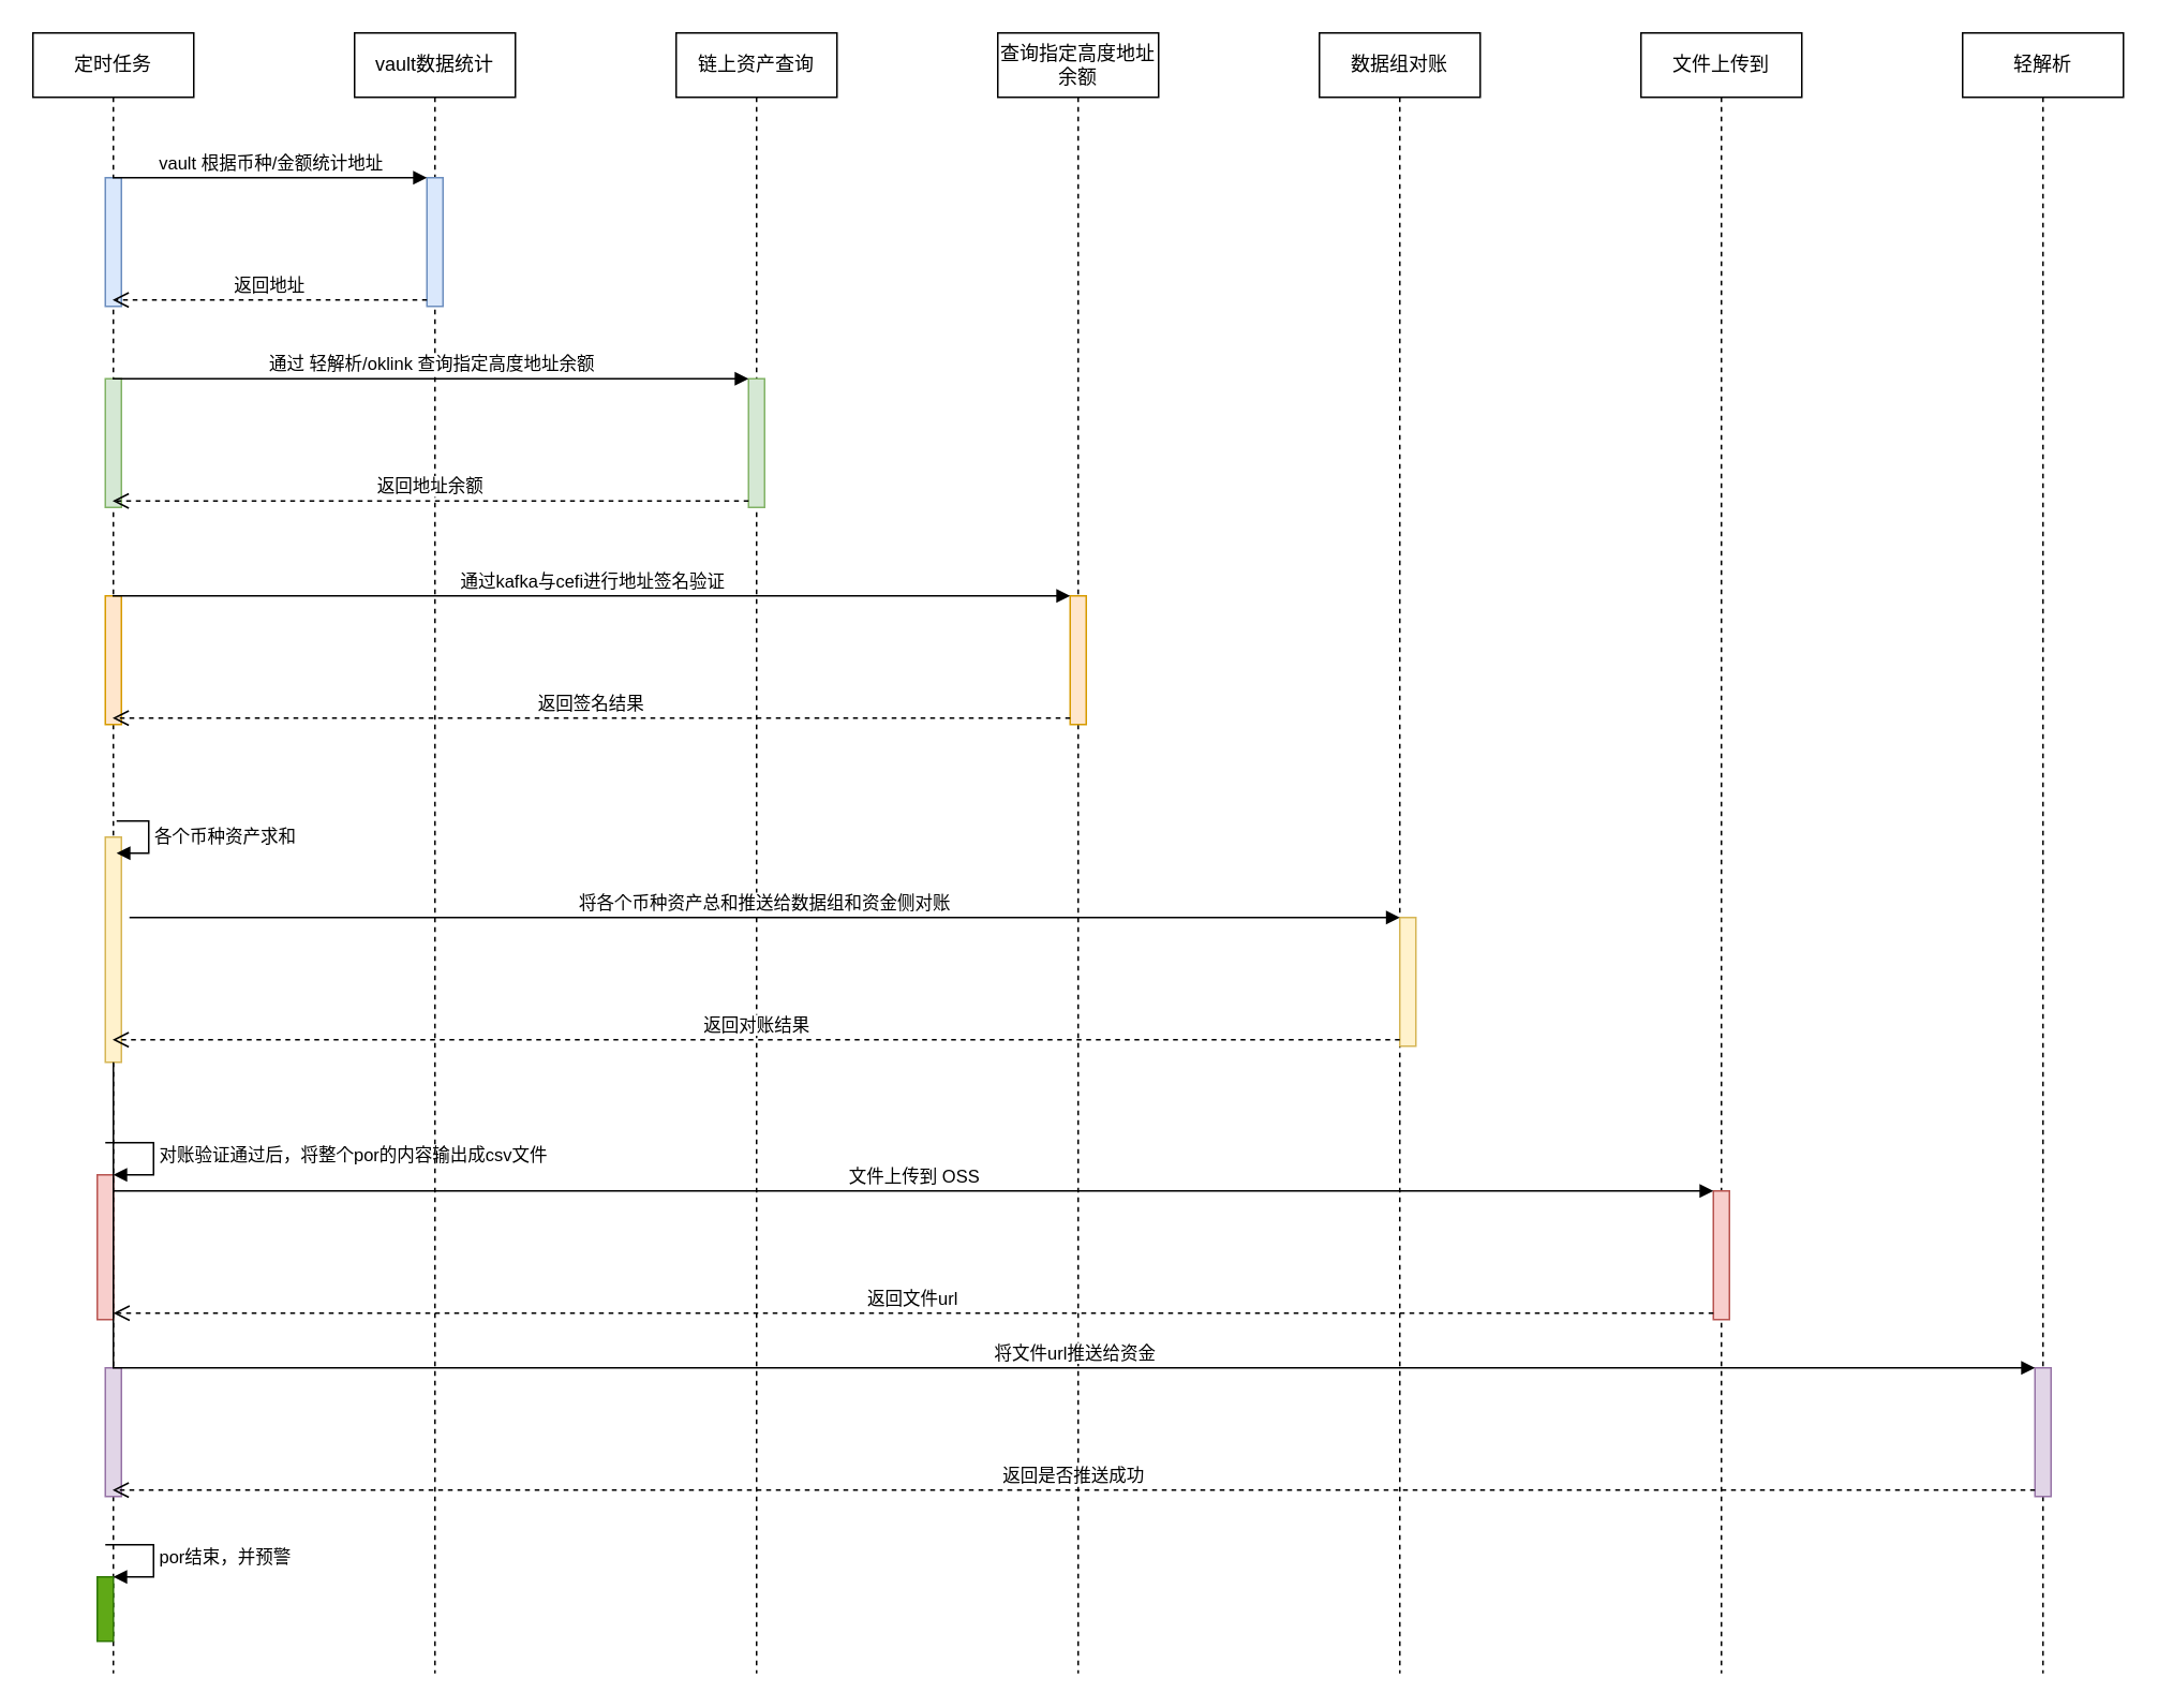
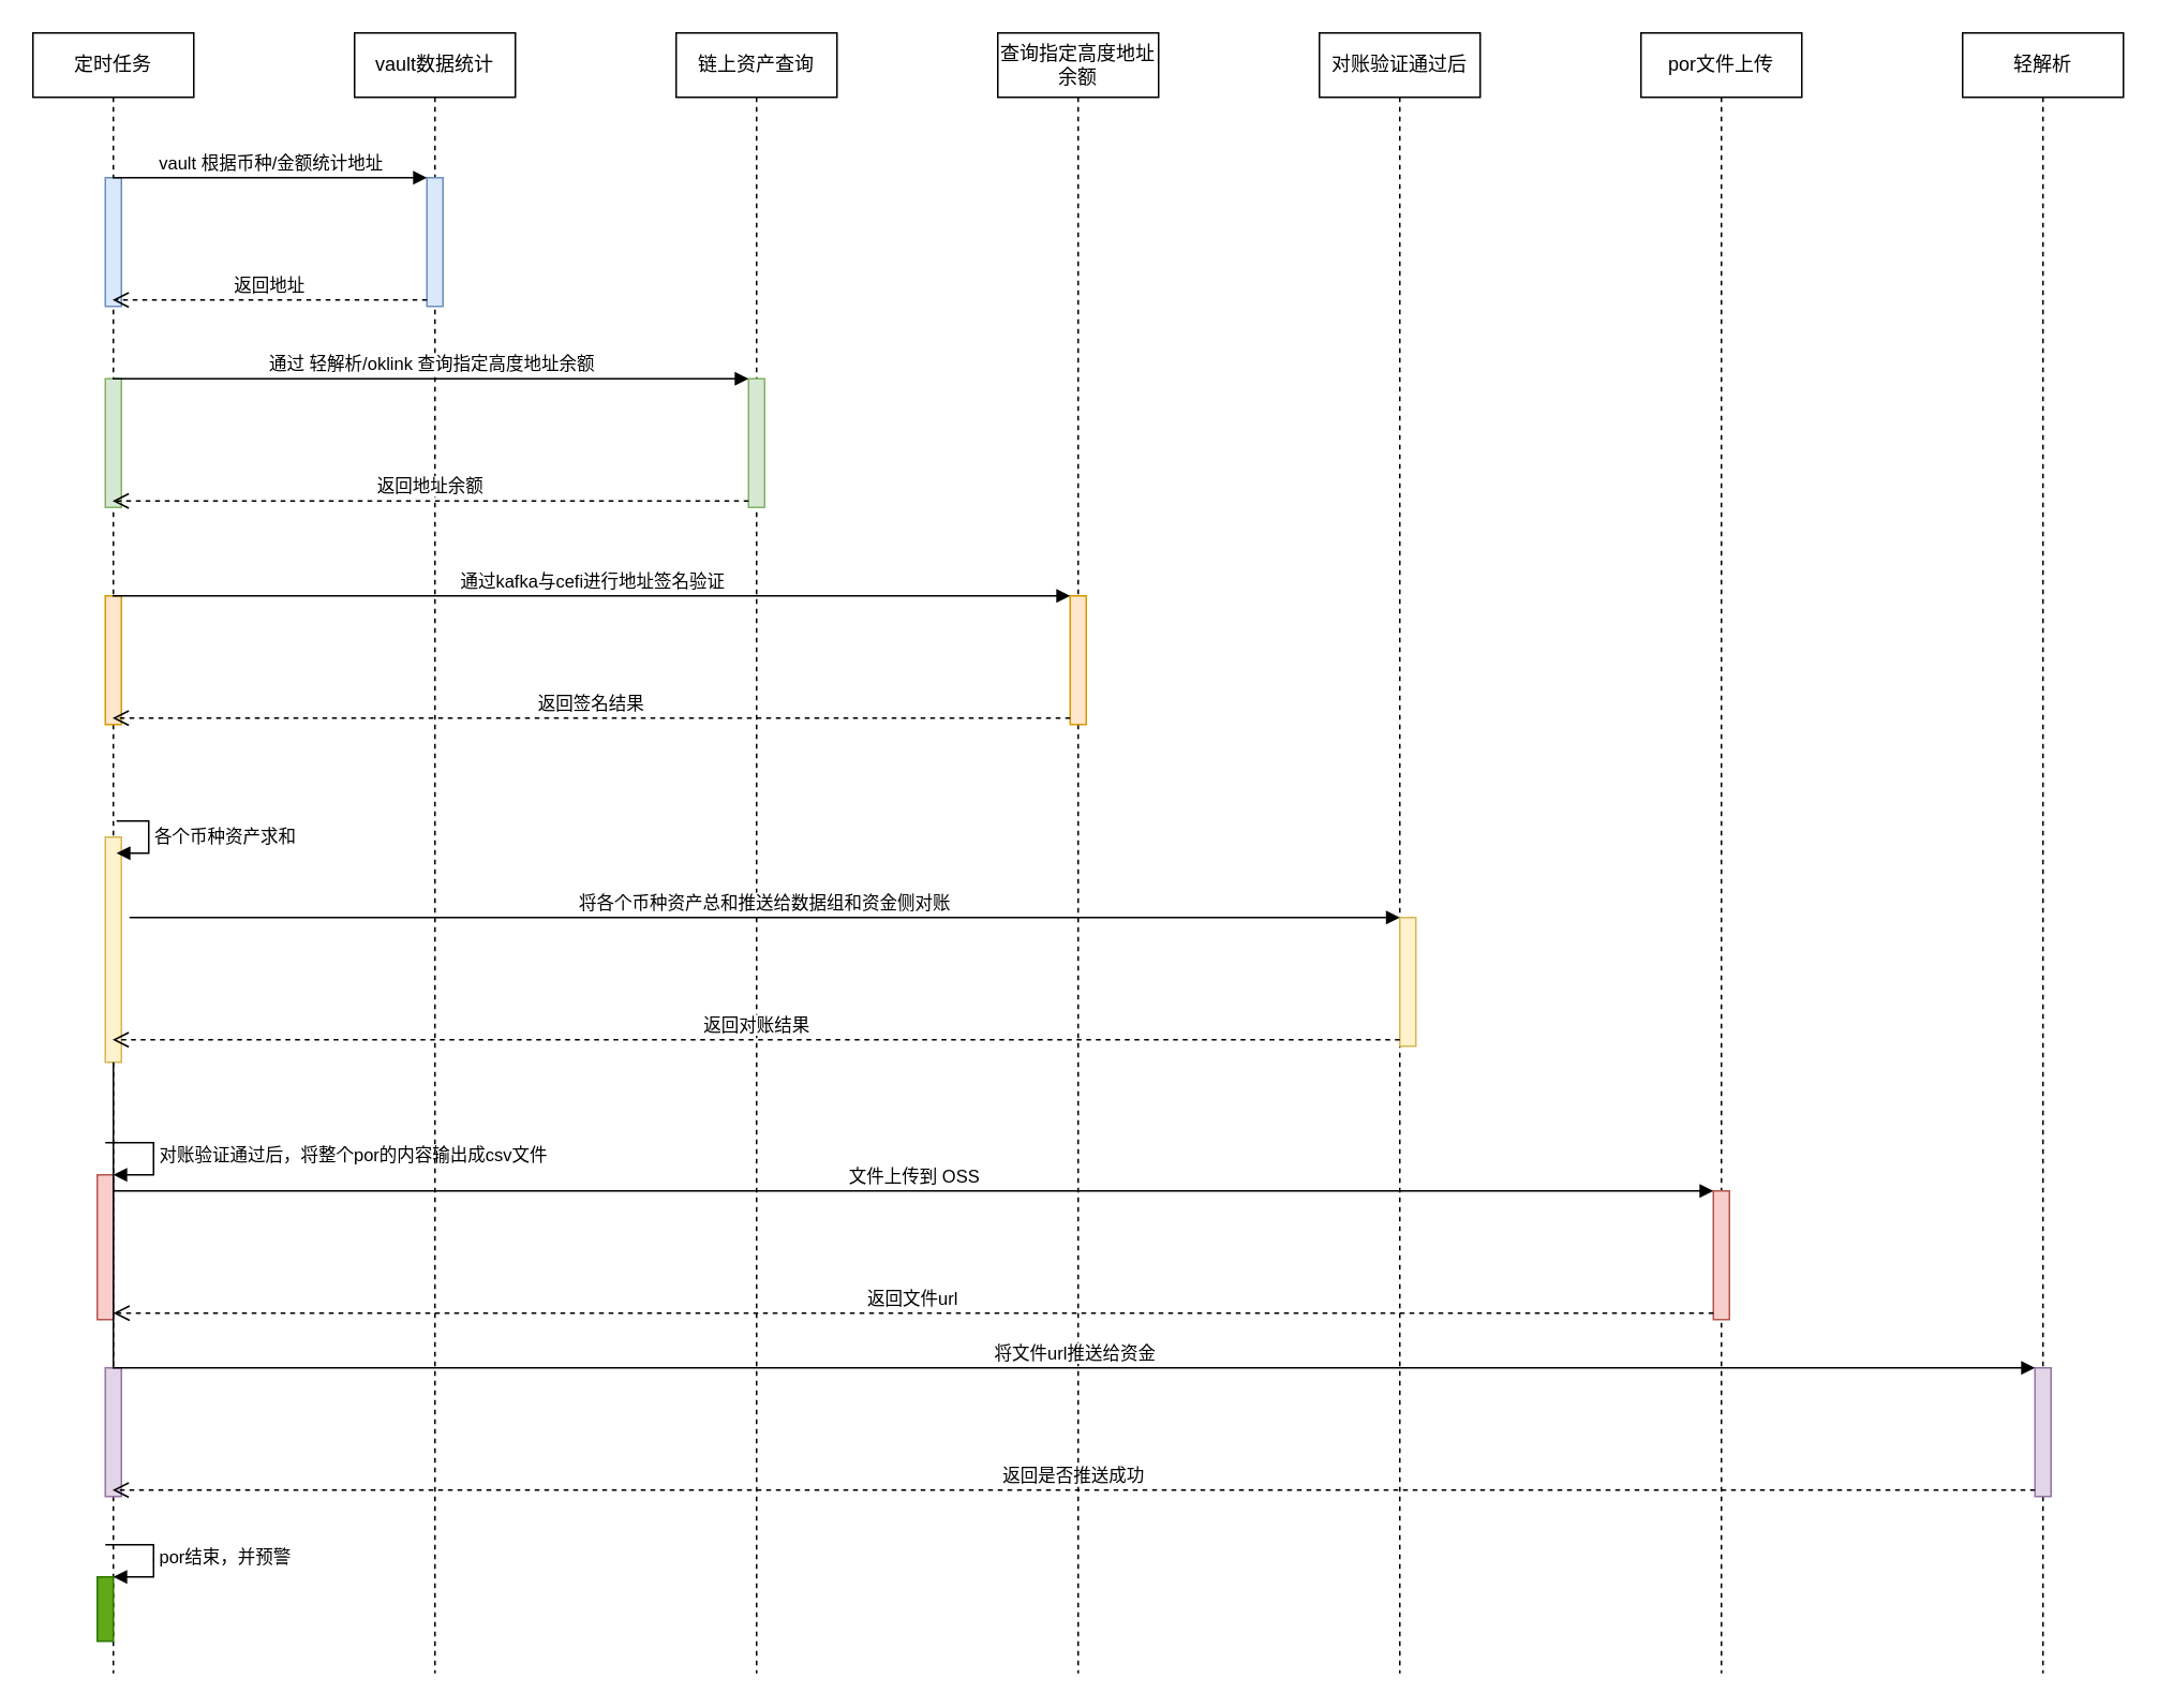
- <mxCell id="26" value="数据组对账" style="shape=umlLifeline;perimeter=lifelinePerimeter;whiteSpace=wrap;html=1;container=1;collapsible=0;recursiveResize=0;outlineConnect=0;" vertex="1" parent="1"><mxGeometry x="820" y="20" width="100" height="1020" as="geometry" /></mxCell>
+ <mxCell id="26" value="对账验证通过后" style="shape=umlLifeline;perimeter=lifelinePerimeter;whiteSpace=wrap;html=1;container=1;collapsible=0;recursiveResize=0;outlineConnect=0;" vertex="1" parent="1"><mxGeometry x="820" y="20" width="100" height="1020" as="geometry" /></mxCell>
- <mxCell id="30" value="文件上传到" style="shape=umlLifeline;perimeter=lifelinePerimeter;whiteSpace=wrap;html=1;container=1;collapsible=0;recursiveResize=0;outlineConnect=0;" vertex="1" parent="1"><mxGeometry x="1020" y="20" width="100" height="1020" as="geometry" /></mxCell>
+ <mxCell id="30" value="por文件上传" style="shape=umlLifeline;perimeter=lifelinePerimeter;whiteSpace=wrap;html=1;container=1;collapsible=0;recursiveResize=0;outlineConnect=0;" vertex="1" parent="1"><mxGeometry x="1020" y="20" width="100" height="1020" as="geometry" /></mxCell>
